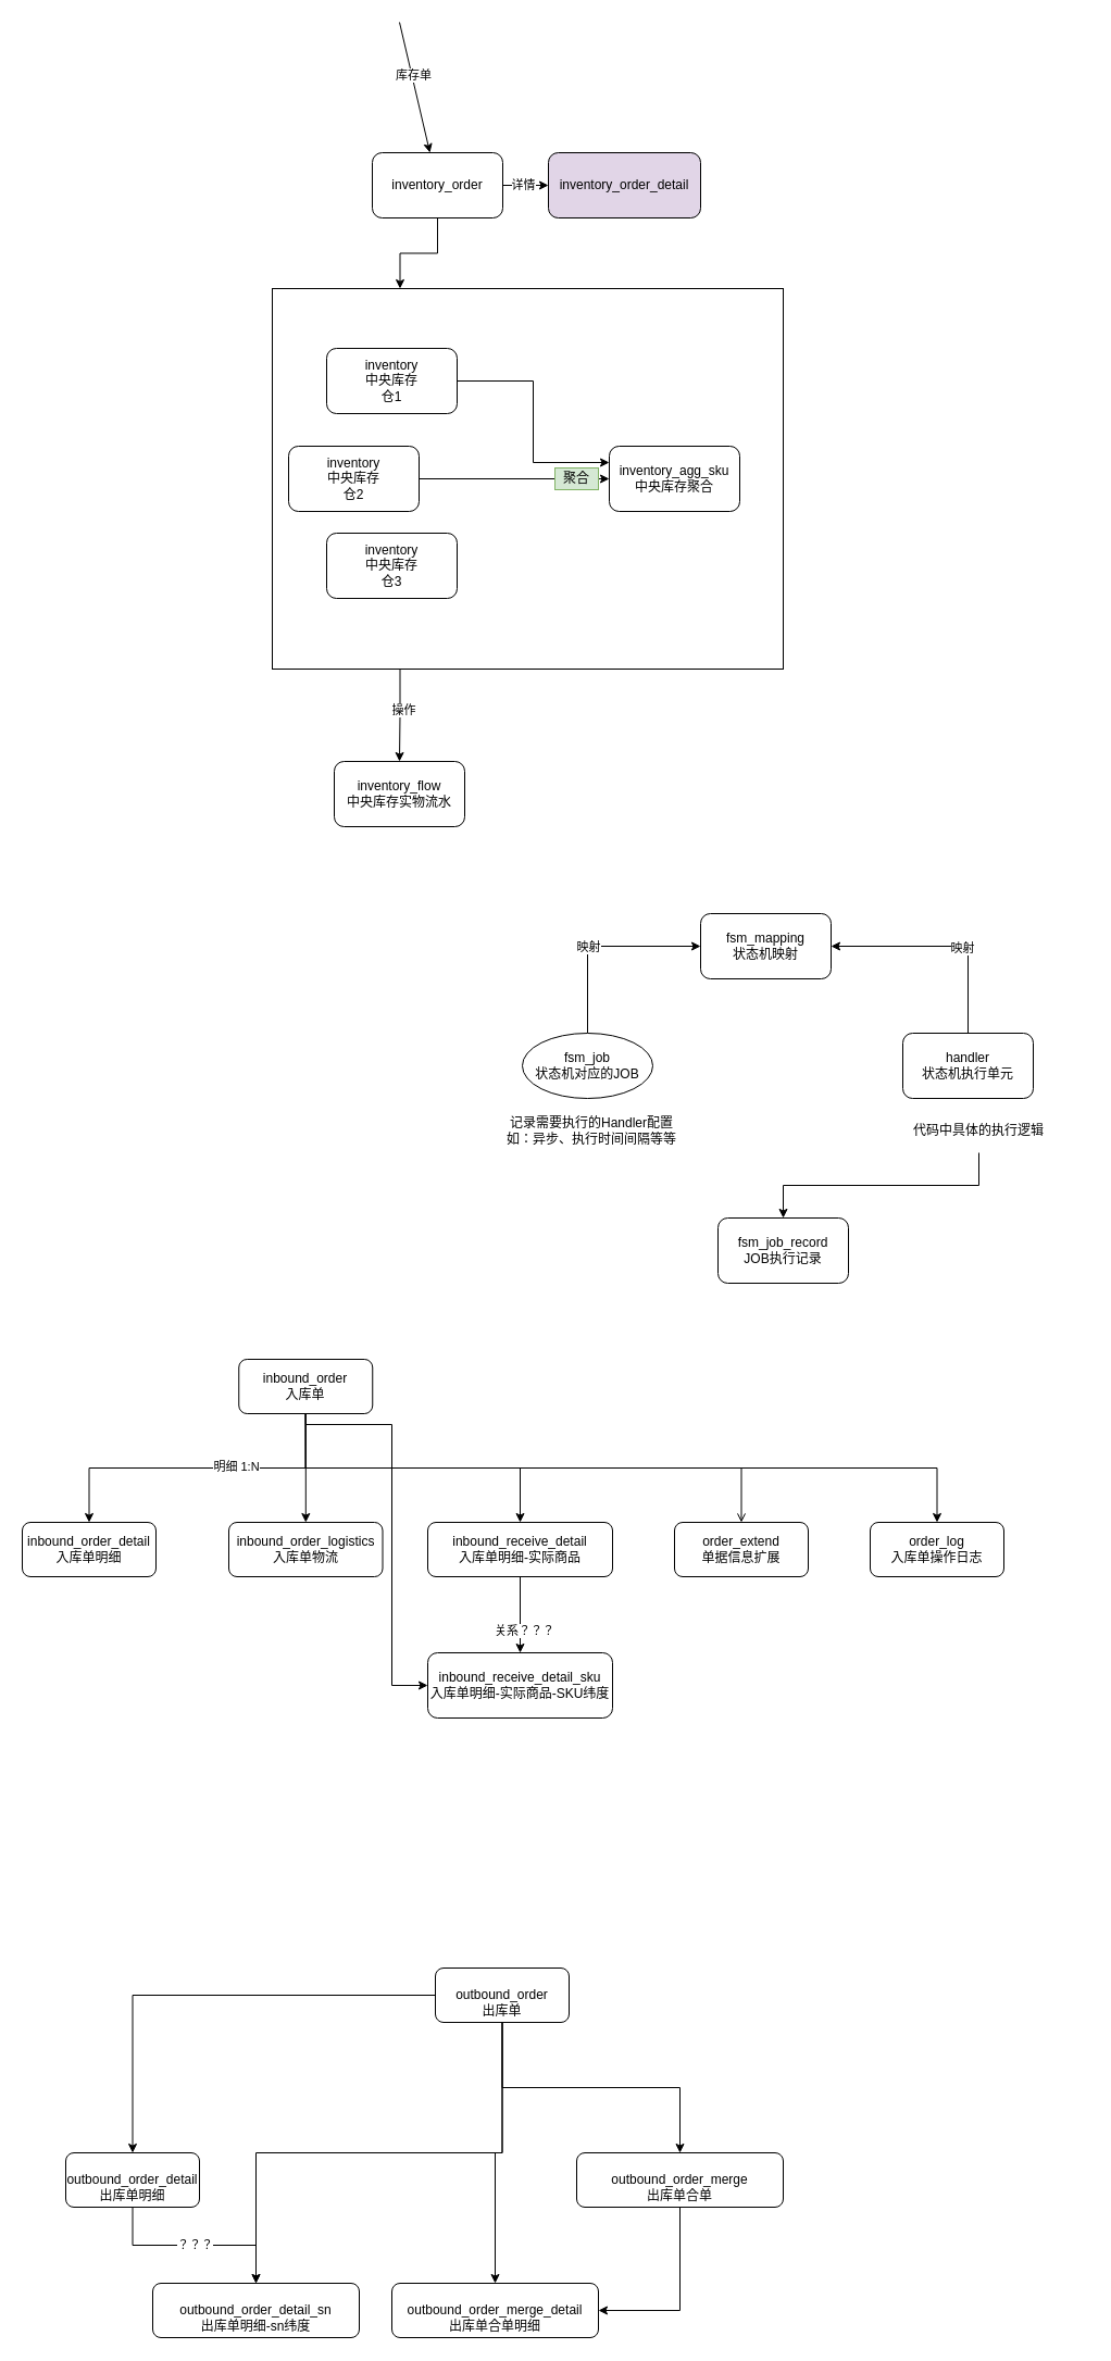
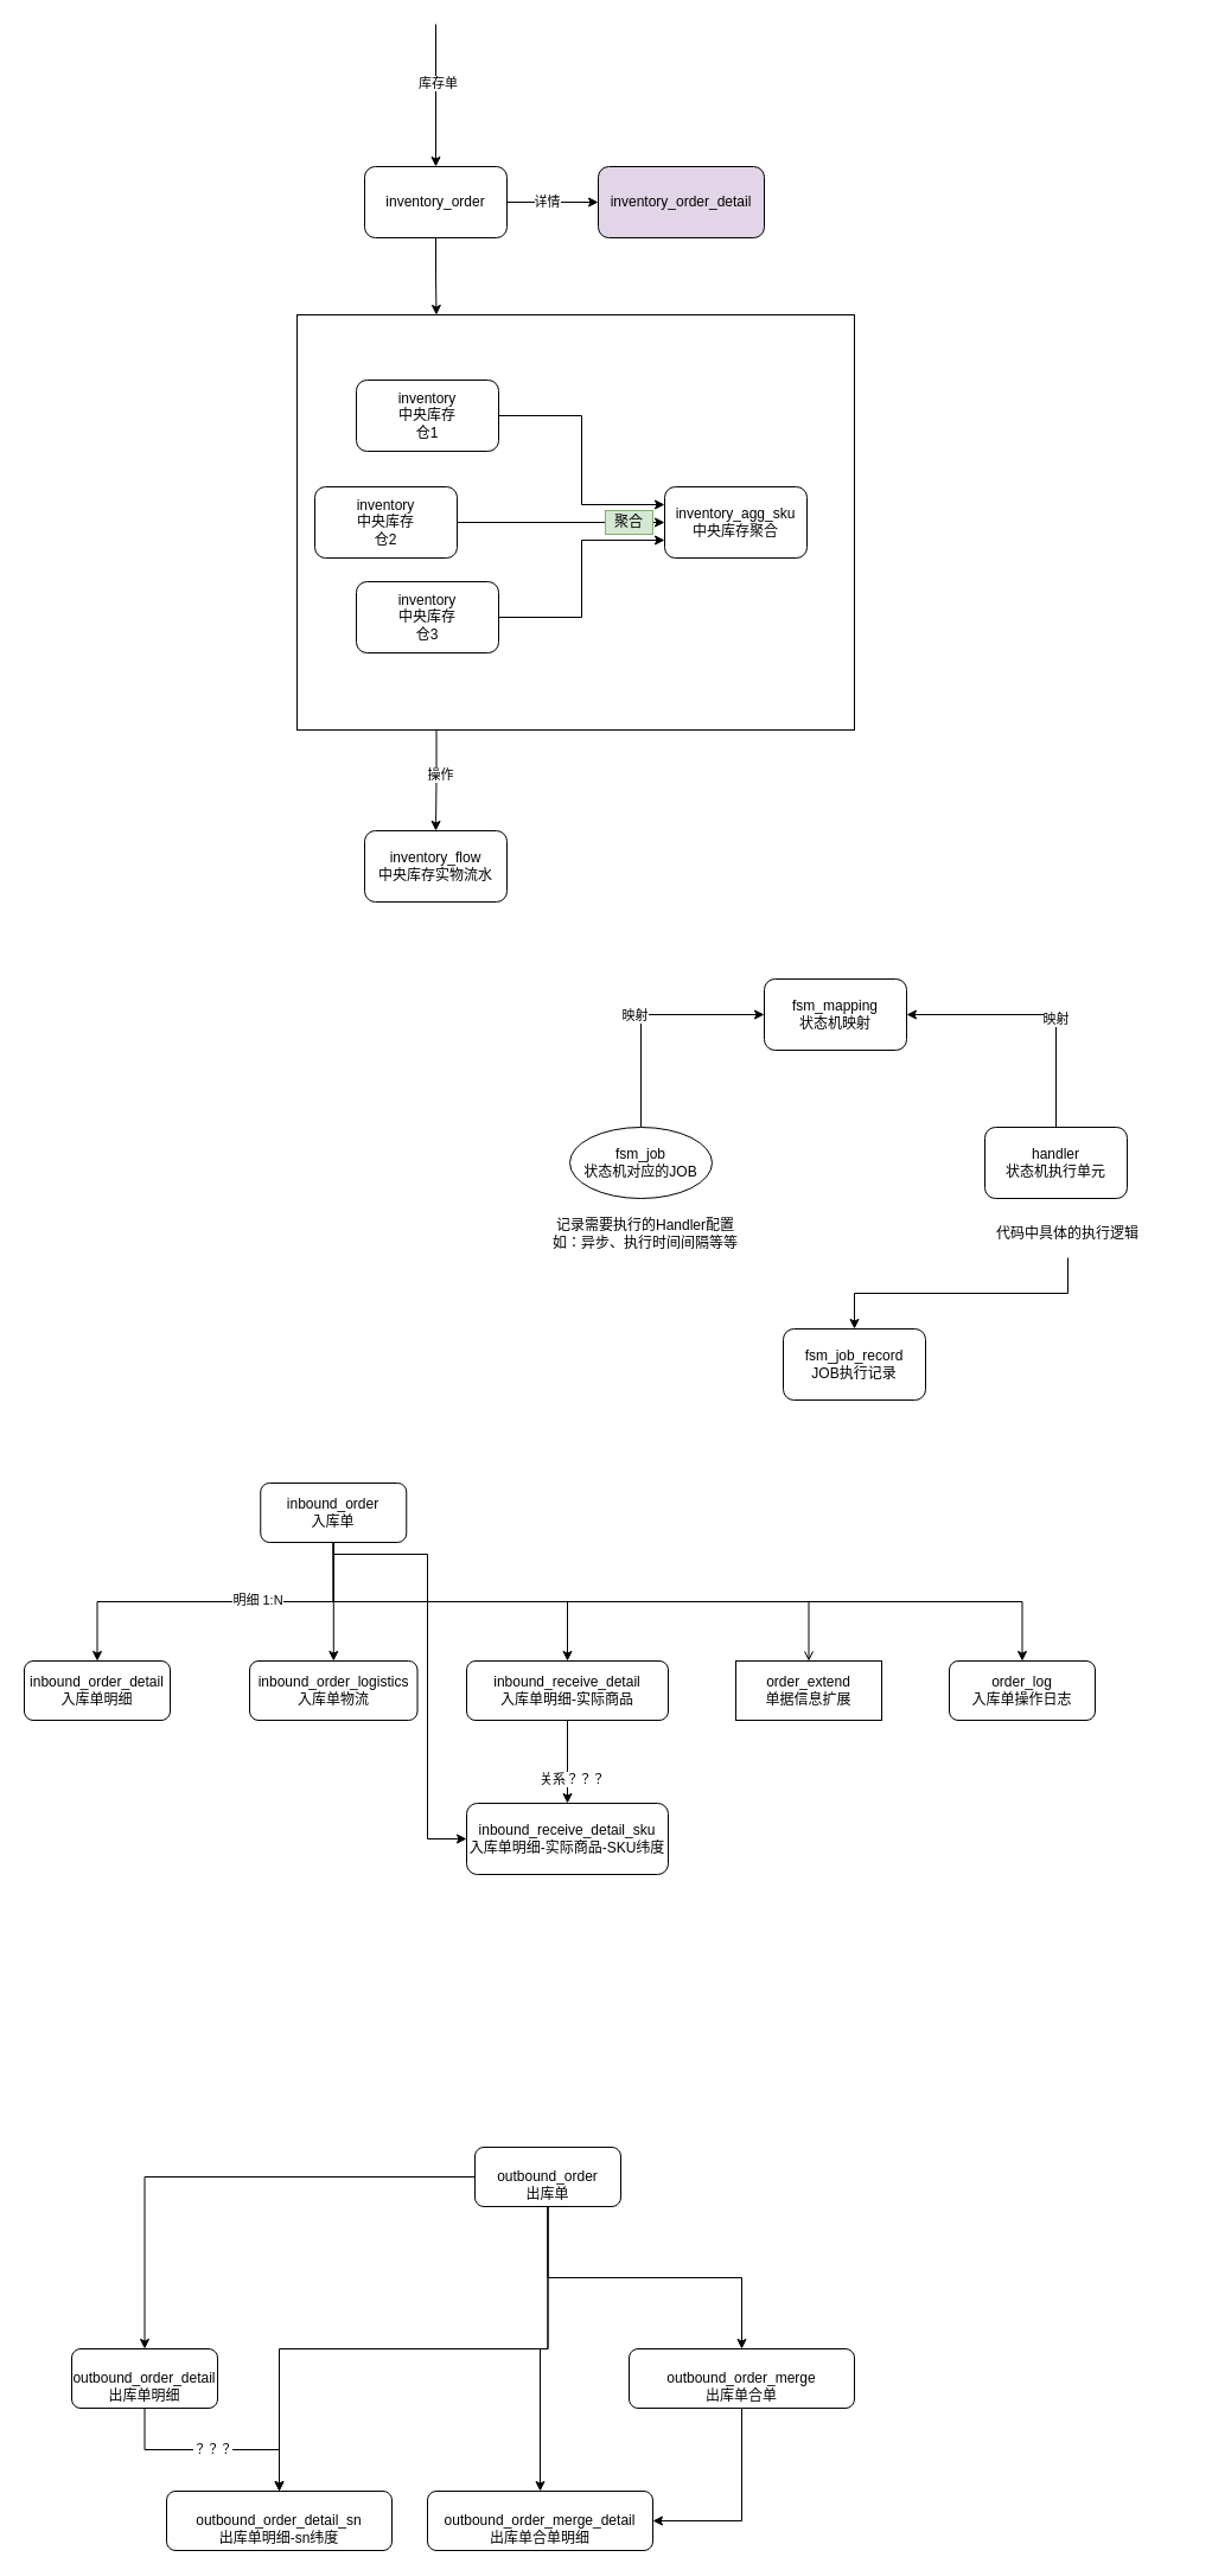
- <mxCell id="12" value="inventory_order" style="rounded=1;whiteSpace=wrap;html=1;" vertex="1" parent="1"><mxGeometry x="342" y="140" width="120" height="60" as="geometry" /></mxCell>
+ <mxCell id="12" value="inventory_order" style="rounded=1;whiteSpace=wrap;html=1;" vertex="1" parent="1"><mxGeometry x="307" y="140" width="120" height="60" as="geometry" /></mxCell>
+ <mxCell id="15" style="edgeStyle=orthogonalEdgeStyle;rounded=0;orthogonalLoop=1;jettySize=auto;html=1;exitX=1;exitY=0.5;exitDx=0;exitDy=0;entryX=0;entryY=0.75;entryDx=0;entryDy=0;" edge="1" parent="1" source="16" target="7"><mxGeometry relative="1" as="geometry"><mxPoint x="590" y="440" as="targetPoint" /></mxGeometry></mxCell>
- <mxCell id="25" value="fsm_mapping&lt;br&gt;状态机映射" style="rounded=1;whiteSpace=wrap;html=1;shadow=0;" vertex="1" parent="1"><mxGeometry x="644" y="840" width="120" height="60" as="geometry" /></mxCell>
+ <mxCell id="25" value="fsm_mapping&lt;br&gt;状态机映射" style="rounded=1;whiteSpace=wrap;html=1;shadow=0;" vertex="1" parent="1"><mxGeometry x="644" y="825" width="120" height="60" as="geometry" /></mxCell>
- <mxCell id="46" value="order_extend&lt;br&gt;单据信息扩展" style="rounded=1;whiteSpace=wrap;html=1;shadow=0;" vertex="1" parent="1"><mxGeometry x="620" y="1400" width="123" height="50" as="geometry" /></mxCell>
+ <mxCell id="46" value="order_extend&lt;br&gt;单据信息扩展" style="whiteSpace=wrap;html=1;shadow=0;rounded=0;" vertex="1" parent="1"><mxGeometry x="620" y="1400" width="123" height="50" as="geometry" /></mxCell>
